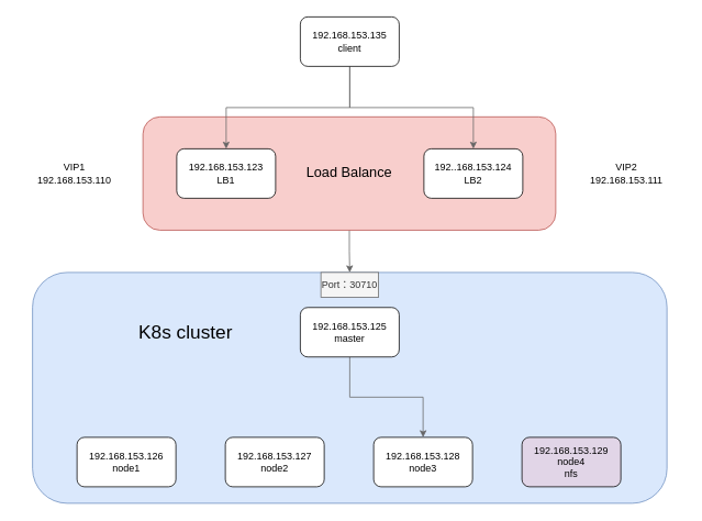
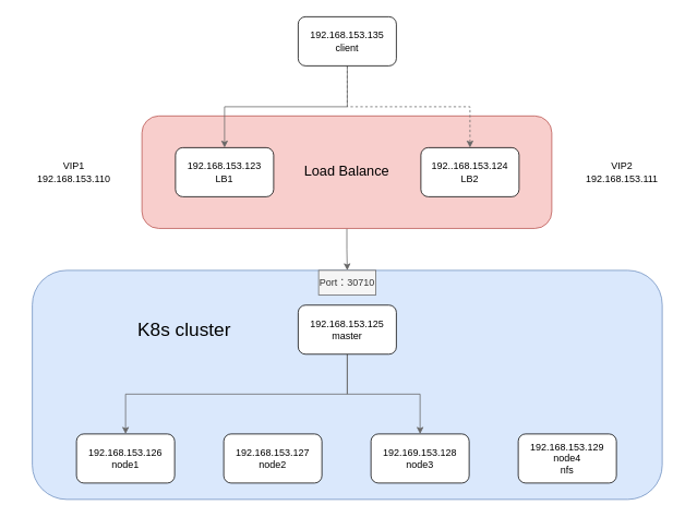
- <mxCell id="15" style="edgeStyle=orthogonalEdgeStyle;rounded=0;orthogonalLoop=1;jettySize=auto;html=1;exitX=0.5;exitY=1;exitDx=0;exitDy=0;entryX=0.5;entryY=0;entryDx=0;entryDy=0;fillColor=#f5f5f5;strokeColor=#666666;" parent="1" source="16" target="13" edge="1"><mxGeometry relative="1" as="geometry" /></mxCell>
+ <mxCell id="15" style="edgeStyle=orthogonalEdgeStyle;rounded=0;orthogonalLoop=1;jettySize=auto;html=1;exitX=0.5;exitY=1;exitDx=0;exitDy=0;entryX=0.5;entryY=0;entryDx=0;entryDy=0;fillColor=#f5f5f5;strokeColor=#666666;dashed=1;" parent="1" source="16" target="13" edge="1"><mxGeometry relative="1" as="geometry" /></mxCell>
+ <mxCell id="5" style="edgeStyle=orthogonalEdgeStyle;rounded=0;orthogonalLoop=1;jettySize=auto;html=1;exitX=0.5;exitY=1;exitDx=0;exitDy=0;entryX=0.5;entryY=0;entryDx=0;entryDy=0;fillColor=#f5f5f5;strokeColor=#666666;" parent="1" source="7" target="8" edge="1"><mxGeometry relative="1" as="geometry" /></mxCell>
- <mxCell id="10" value="192.168.153.128&lt;br&gt;node3" style="rounded=1;whiteSpace=wrap;html=1;" parent="1" vertex="1"><mxGeometry x="453" y="530" width="120" height="60" as="geometry" /></mxCell>
+ <mxCell id="10" value="192.169.153.128&lt;br&gt;node3" style="rounded=1;whiteSpace=wrap;html=1;" parent="1" vertex="1"><mxGeometry x="453" y="530" width="120" height="60" as="geometry" /></mxCell>
- <mxCell id="11" value="192.168.153.129&lt;br&gt;node4&lt;br&gt;nfs" style="rounded=1;whiteSpace=wrap;html=1;fillColor=#e1d5e7;" parent="1" vertex="1"><mxGeometry x="633" y="530" width="120" height="60" as="geometry" /></mxCell>
+ <mxCell id="11" value="192.168.153.129&lt;br&gt;node4&lt;br&gt;nfs" style="rounded=1;whiteSpace=wrap;html=1;" parent="1" vertex="1"><mxGeometry x="633" y="530" width="120" height="60" as="geometry" /></mxCell>
